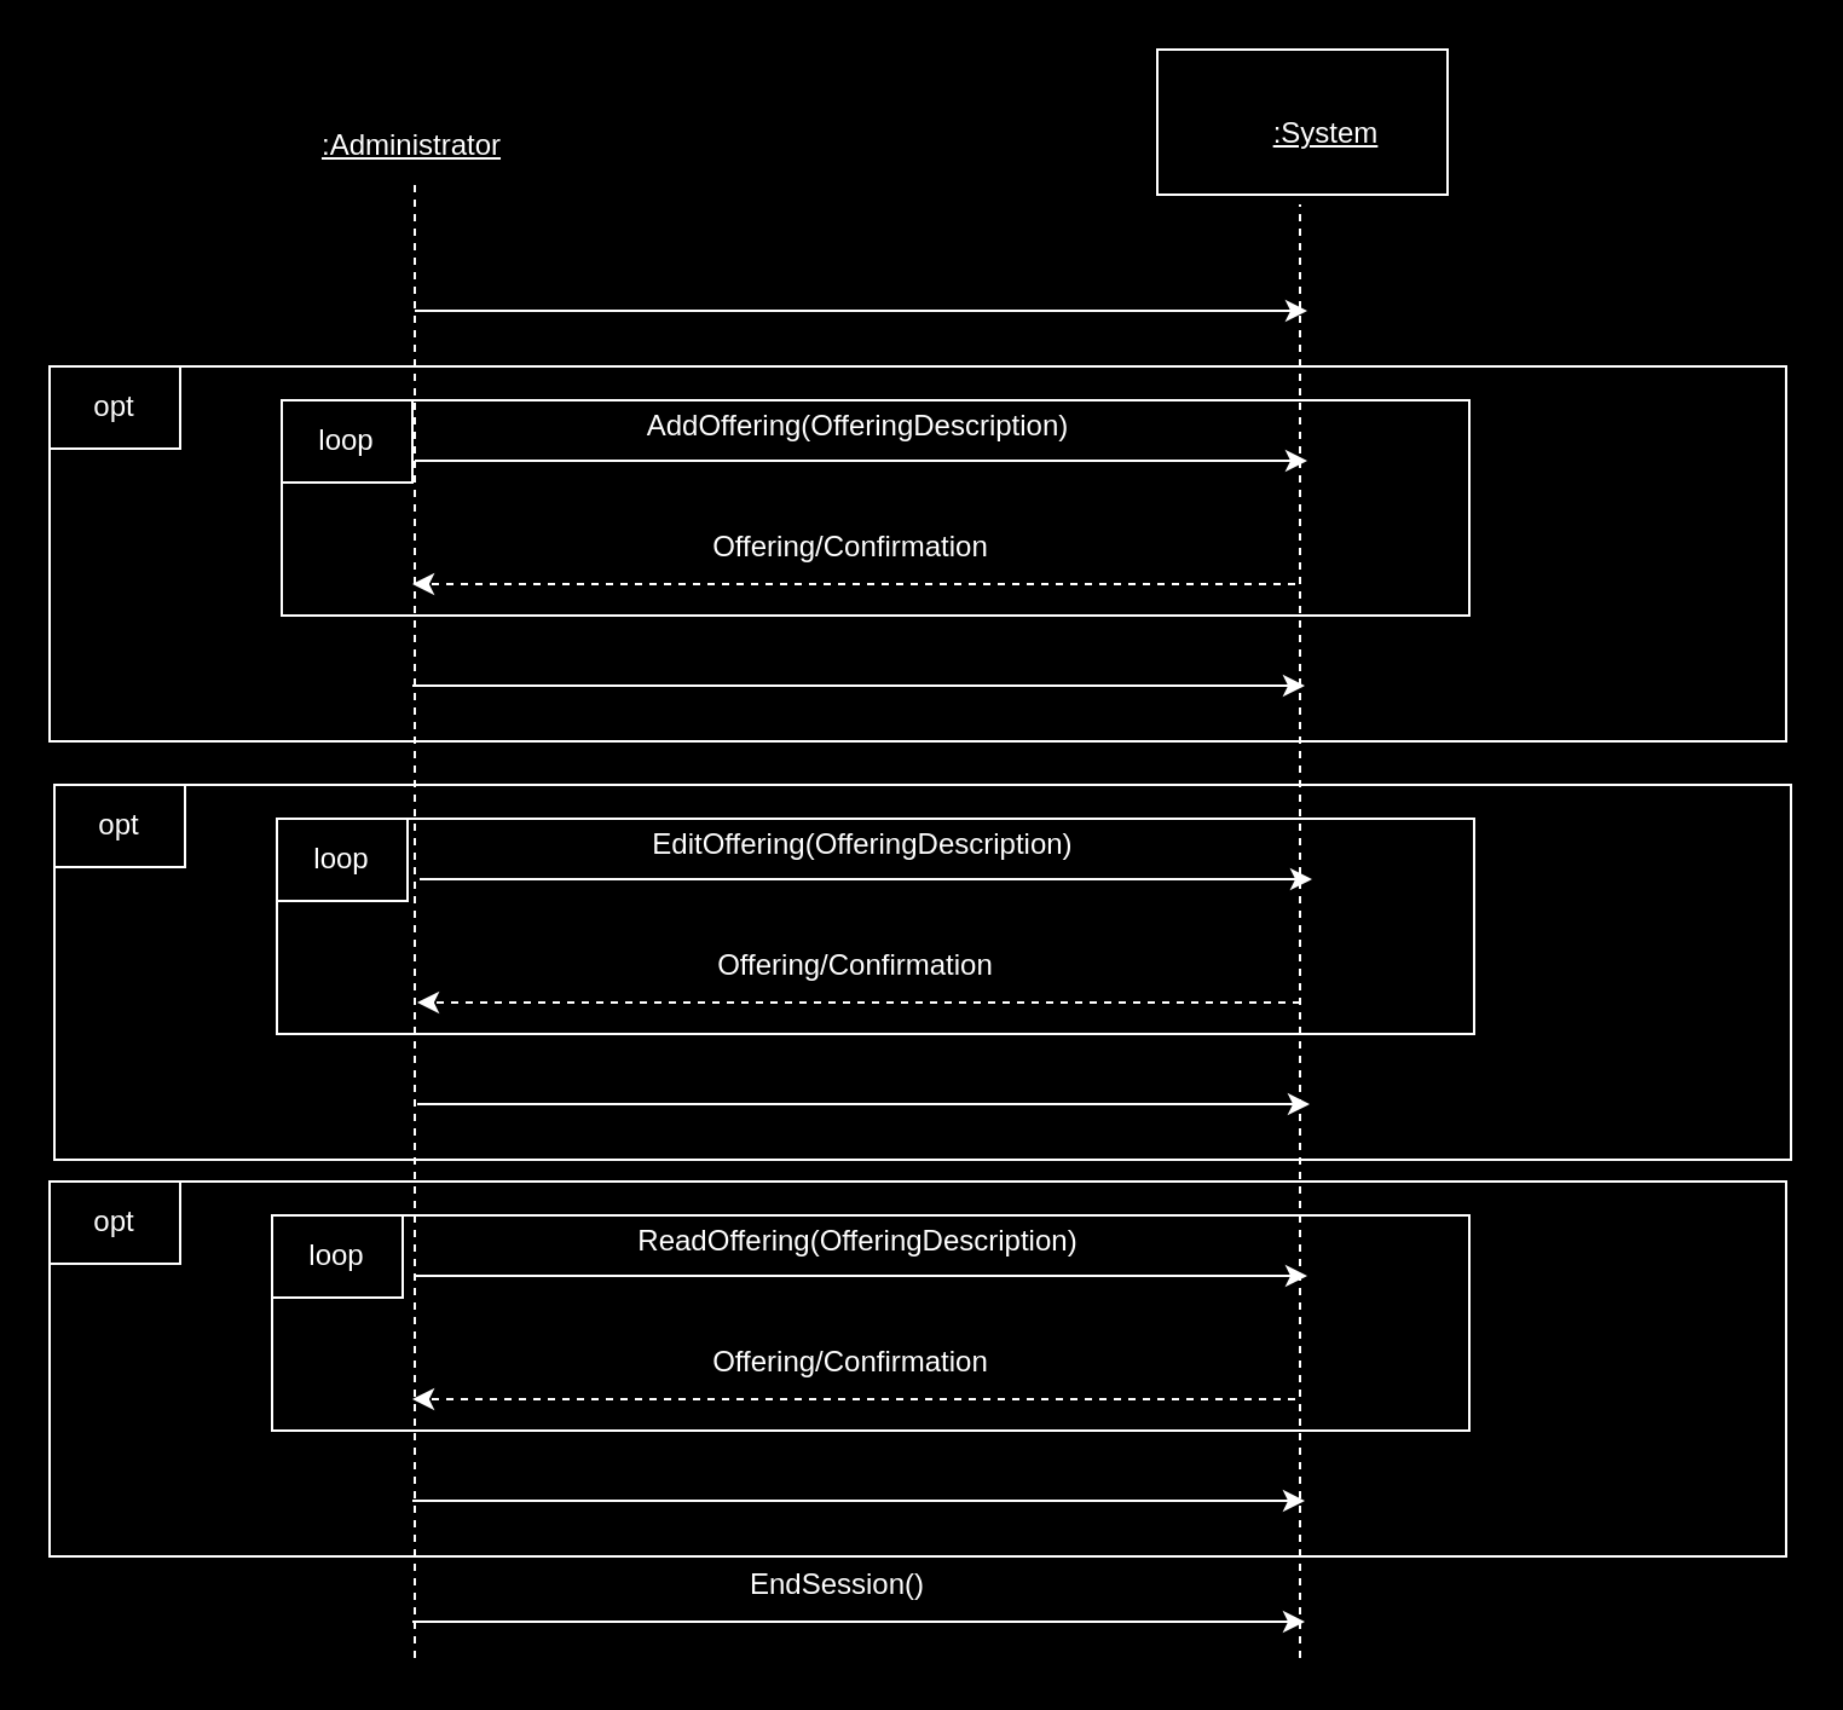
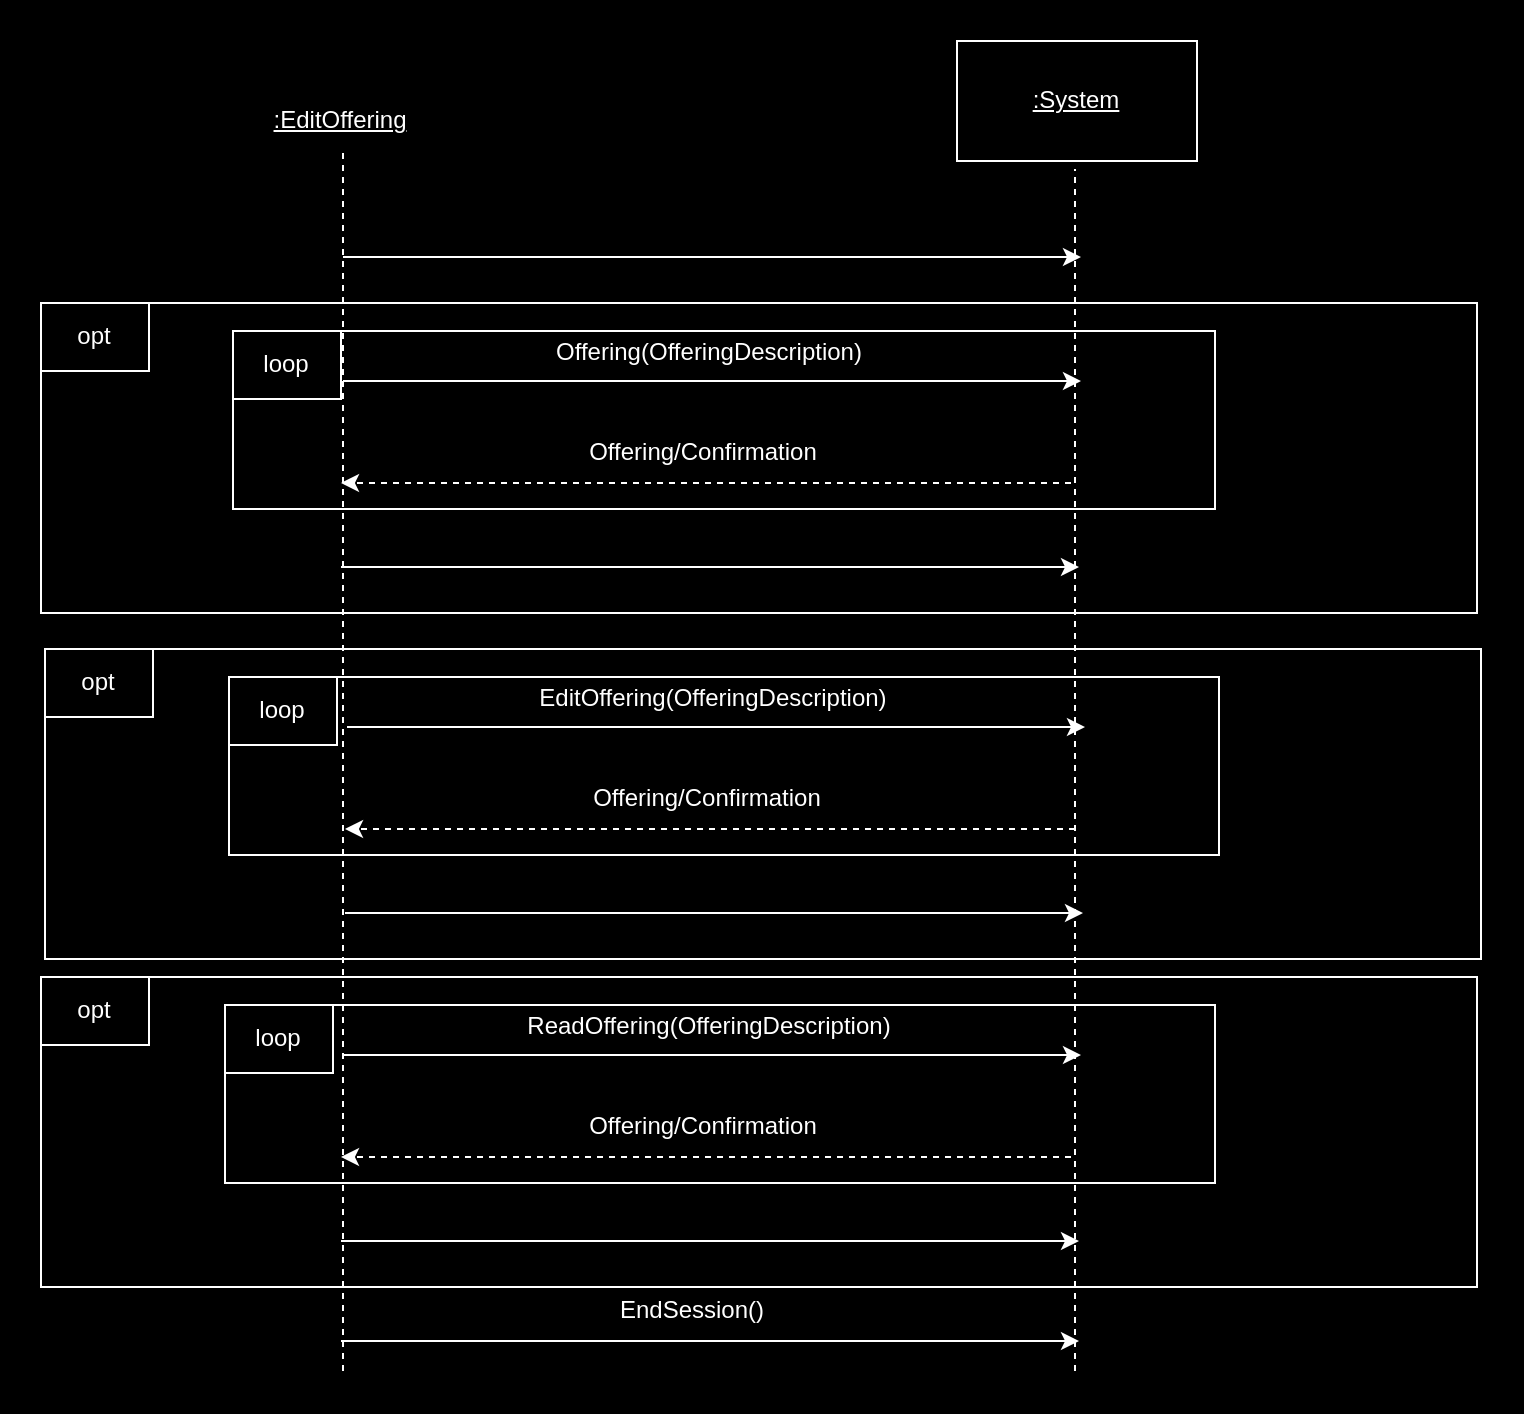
- <mxCell id="26" value="&lt;font color=&quot;#ffffff&quot;&gt;&lt;u&gt;:System&lt;/u&gt;&lt;/font&gt;" style="text;html=1;align=center;verticalAlign=middle;whiteSpace=wrap;rounded=0;" vertex="1" parent="1"><mxGeometry x="518" y="40" width="60" height="30" as="geometry" /></mxCell>
+ <mxCell id="26" value="&lt;font color=&quot;#ffffff&quot;&gt;&lt;u&gt;:System&lt;/u&gt;&lt;/font&gt;" style="text;html=1;align=center;verticalAlign=middle;whiteSpace=wrap;rounded=0;" vertex="1" parent="1"><mxGeometry x="508" y="35" width="60" height="30" as="geometry" /></mxCell>
- <mxCell id="24" value="&lt;font color=&quot;#ffffff&quot;&gt;&lt;u&gt;:Administrator&lt;/u&gt;&lt;/font&gt;" style="text;html=1;align=center;verticalAlign=middle;whiteSpace=wrap;rounded=0;" vertex="1" parent="1"><mxGeometry x="140" y="45" width="60" height="30" as="geometry" /></mxCell>
+ <mxCell id="24" value="&lt;font color=&quot;#ffffff&quot;&gt;&lt;u&gt;:EditOffering&lt;/u&gt;&lt;/font&gt;" style="text;html=1;align=center;verticalAlign=middle;whiteSpace=wrap;rounded=0;" vertex="1" parent="1"><mxGeometry x="140" y="45" width="60" height="30" as="geometry" /></mxCell>
- <mxCell id="29" value="&lt;font color=&quot;#ffffff&quot;&gt;AddOffering(OfferingDescription)&lt;/font&gt;" style="text;html=1;align=center;verticalAlign=middle;whiteSpace=wrap;rounded=0;" vertex="1" parent="1"><mxGeometry x="233" y="161" width="243" height="30" as="geometry" /></mxCell>
+ <mxCell id="29" value="&lt;font color=&quot;#ffffff&quot;&gt;Offering(OfferingDescription)&lt;/font&gt;" style="text;html=1;align=center;verticalAlign=middle;whiteSpace=wrap;rounded=0;" vertex="1" parent="1"><mxGeometry x="233" y="161" width="243" height="30" as="geometry" /></mxCell>
